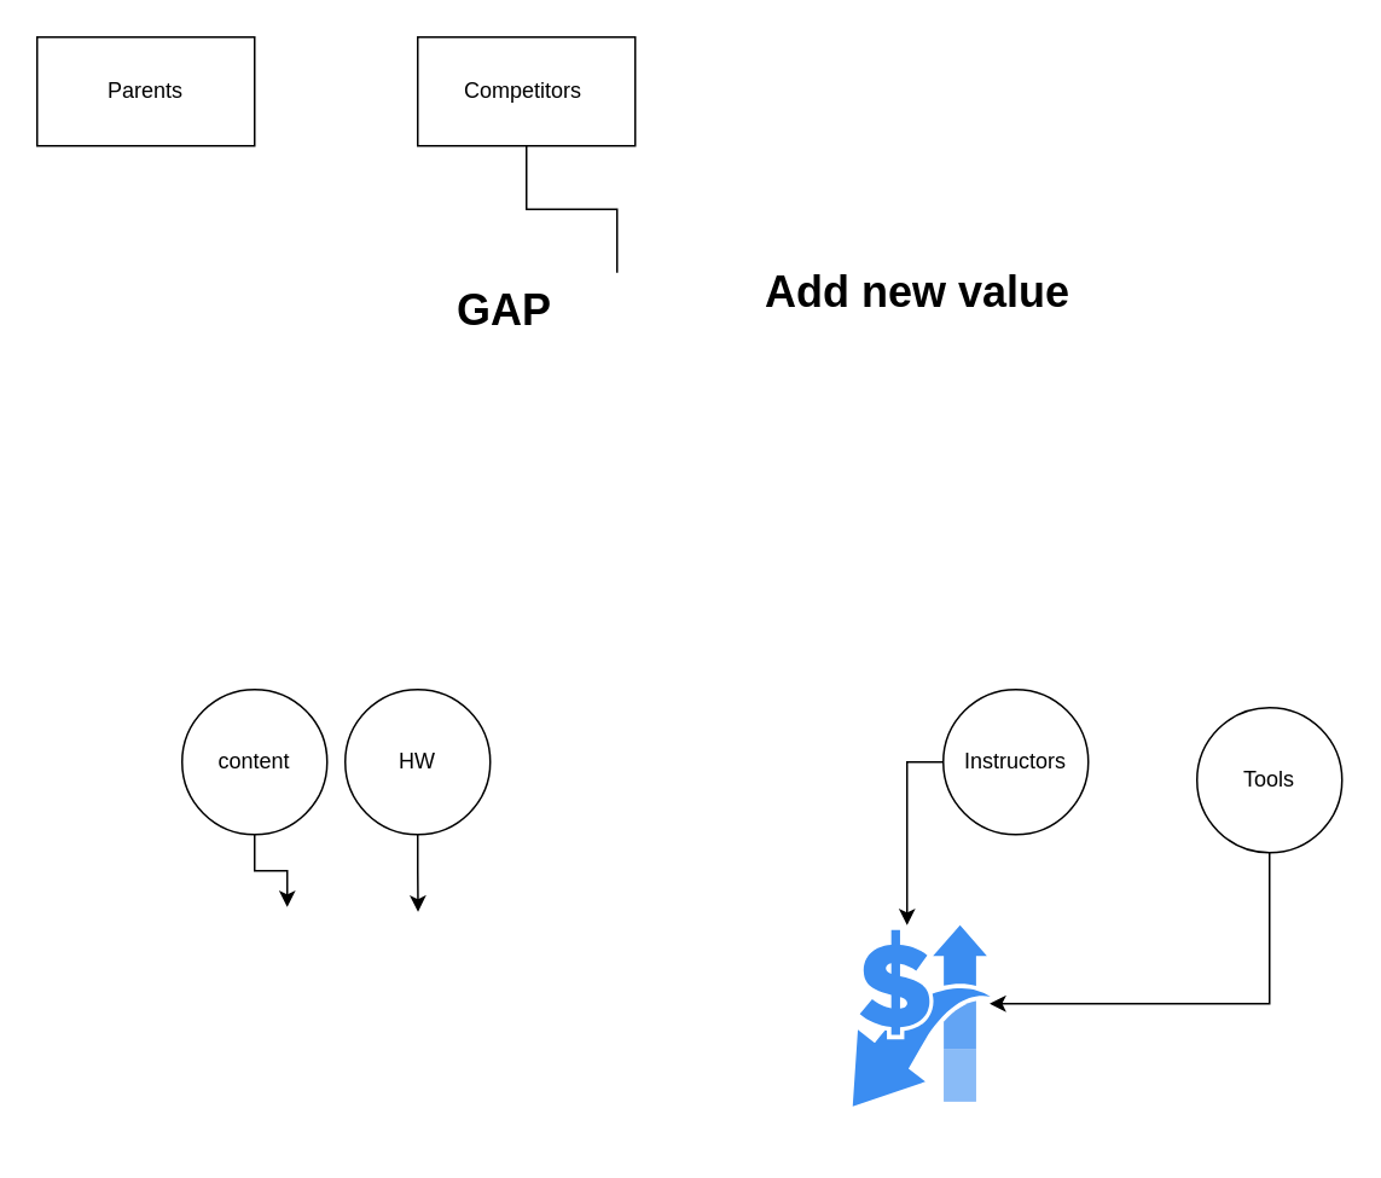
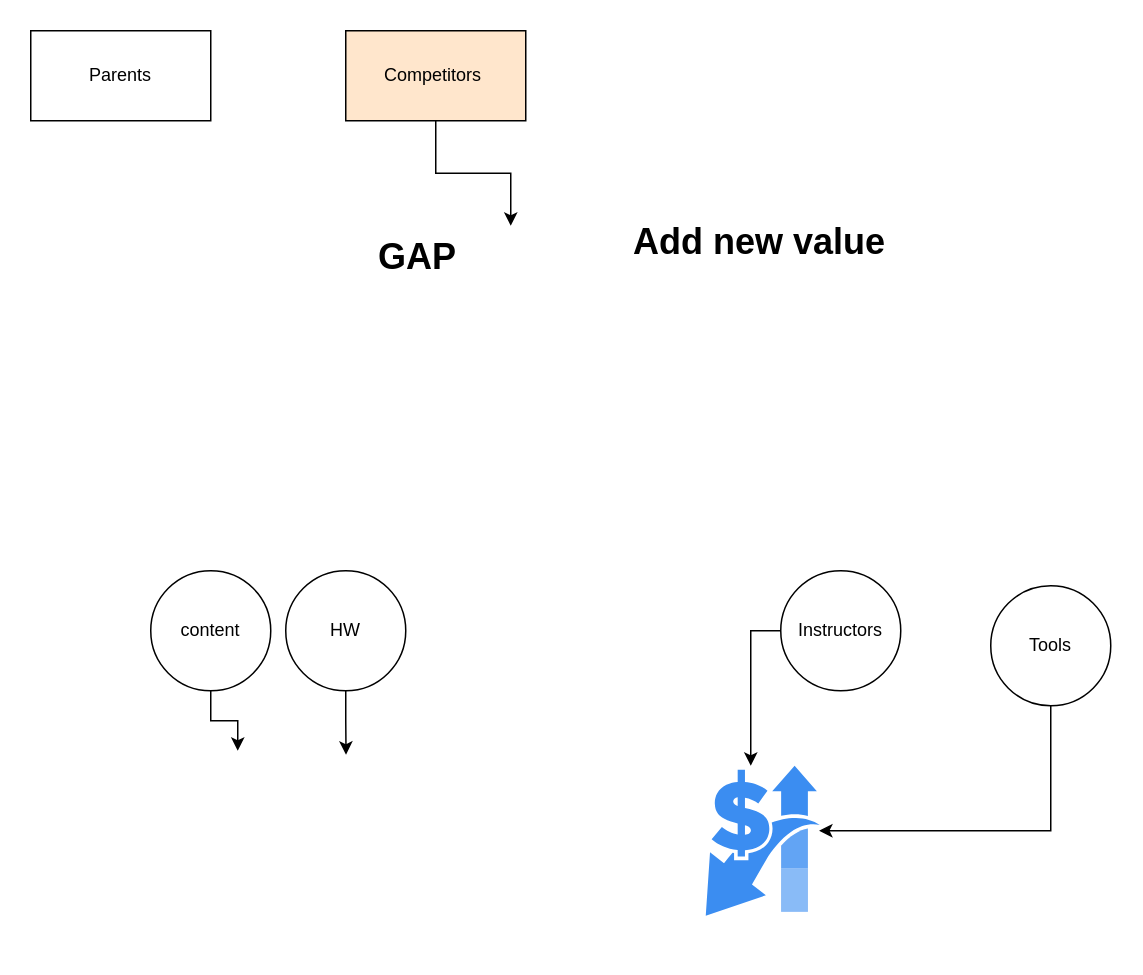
- <mxCell id="4" value="Competitors&amp;nbsp;" style="rounded=0;whiteSpace=wrap;html=1;" vertex="1" parent="1"><mxGeometry x="230" y="20" width="120" height="60" as="geometry" /></mxCell>
+ <mxCell id="4" value="Competitors&amp;nbsp;" style="rounded=0;whiteSpace=wrap;html=1;fillColor=#ffe6cc;" vertex="1" parent="1"><mxGeometry x="230" y="20" width="120" height="60" as="geometry" /></mxCell>
- <mxCell id="3" style="edgeStyle=orthogonalEdgeStyle;rounded=0;orthogonalLoop=1;jettySize=auto;html=1;endArrow=none;" edge="1" parent="1" source="4" target="5"><mxGeometry relative="1" as="geometry" /></mxCell>
+ <mxCell id="3" style="edgeStyle=orthogonalEdgeStyle;rounded=0;orthogonalLoop=1;jettySize=auto;html=1;" edge="1" parent="1" source="4" target="5"><mxGeometry relative="1" as="geometry" /></mxCell>
